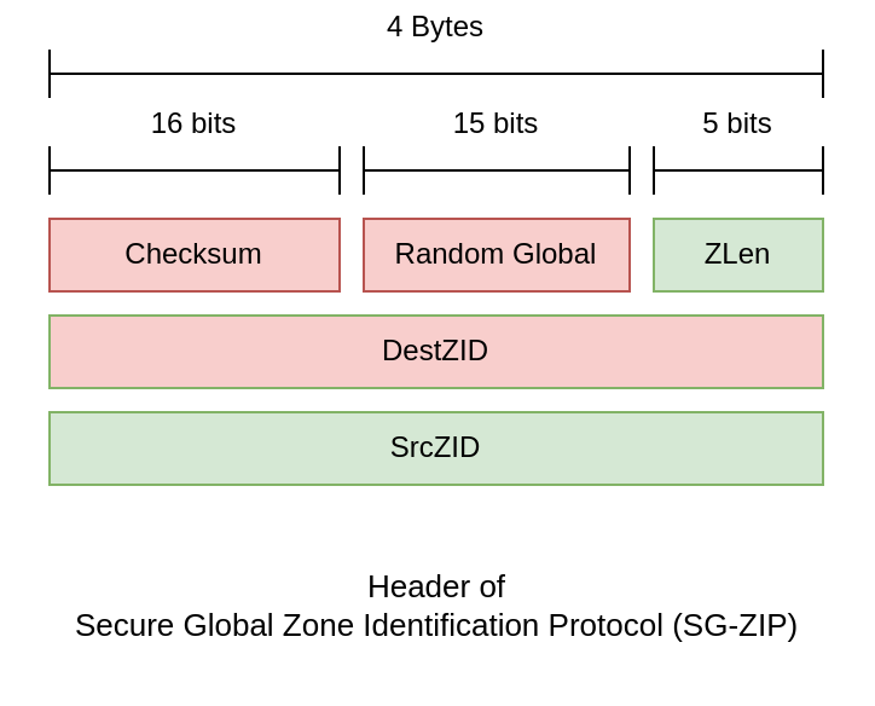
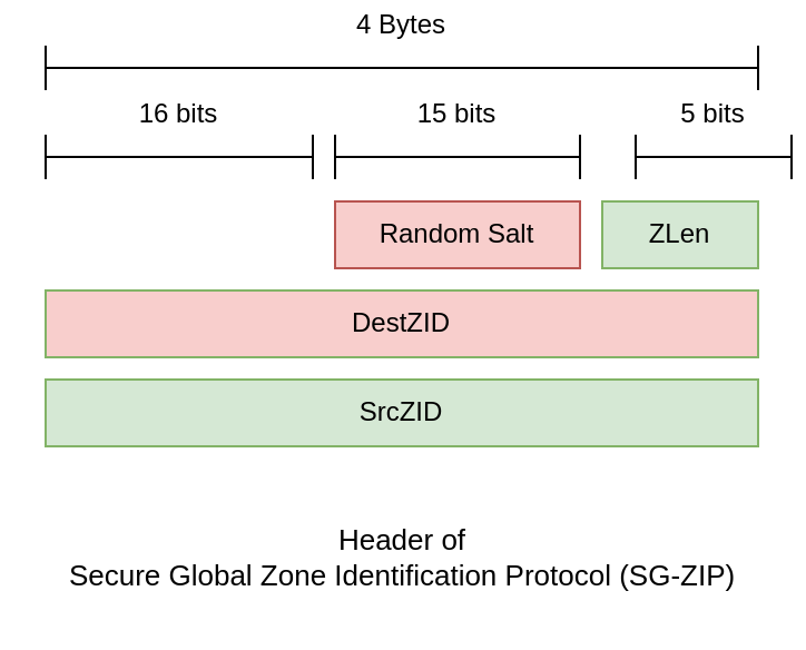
- <mxCell id="8" value="5 bits" style="shape=crossbar;whiteSpace=wrap;html=1;rounded=1;verticalAlign=bottom;labelPosition=center;verticalLabelPosition=top;align=center;" vertex="1" parent="1"><mxGeometry x="270" y="60" width="70" height="20" as="geometry" /></mxCell>
+ <mxCell id="8" value="5 bits" style="shape=crossbar;whiteSpace=wrap;html=1;rounded=1;verticalAlign=bottom;labelPosition=center;verticalLabelPosition=top;align=center;" vertex="1" parent="1"><mxGeometry x="285" y="60" width="70" height="20" as="geometry" /></mxCell>
- <mxCell id="3" value="Checksum" style="rounded=0;whiteSpace=wrap;html=1;fillColor=#f8cecc;strokeColor=#b85450;" vertex="1" parent="1"><mxGeometry x="20" y="90" width="120" height="30" as="geometry" /></mxCell>
- <mxCell id="11" value="Random Global" style="rounded=0;whiteSpace=wrap;html=1;fillColor=#f8cecc;strokeColor=#b85450;" vertex="1" parent="1"><mxGeometry x="150" y="90" width="110" height="30" as="geometry" /></mxCell>
+ <mxCell id="11" value="Random Salt" style="rounded=0;whiteSpace=wrap;html=1;fillColor=#f8cecc;strokeColor=#b85450;" vertex="1" parent="1"><mxGeometry x="150" y="90" width="110" height="30" as="geometry" /></mxCell>
